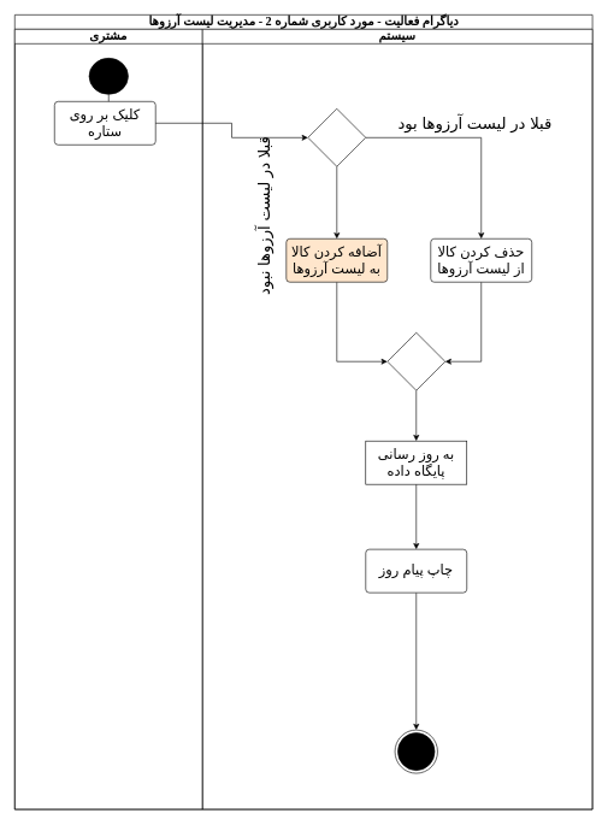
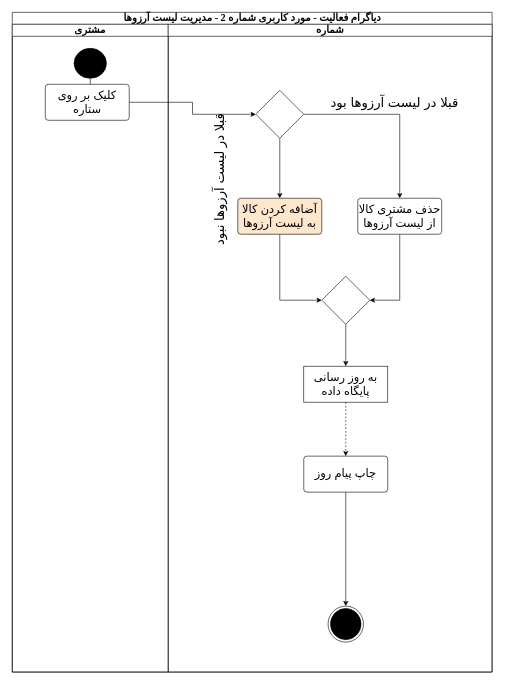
- <mxCell id="7" value="سیستم" style="swimlane;startSize=20;whiteSpace=wrap;html=1;fontSize=17;" parent="2" vertex="1"><mxGeometry x="260" y="20" width="540" height="1080" as="geometry" /></mxCell>
+ <mxCell id="7" value="شماره" style="swimlane;startSize=20;whiteSpace=wrap;html=1;fontSize=17;" parent="2" vertex="1"><mxGeometry x="260" y="20" width="540" height="1080" as="geometry" /></mxCell>
- <mxCell id="16" value="&lt;span style=&quot;font-size: 19px;&quot;&gt;حذف کردن کالا از لیست آرزوها&lt;/span&gt;" style="html=1;align=center;verticalAlign=middle;rounded=1;absoluteArcSize=1;arcSize=10;dashed=0;whiteSpace=wrap;" parent="7" vertex="1"><mxGeometry x="316" y="290" width="140" height="60" as="geometry" /></mxCell>
+ <mxCell id="16" value="&lt;span style=&quot;font-size: 19px;&quot;&gt;حذف مشتری کالا از لیست آرزوها&lt;/span&gt;" style="html=1;align=center;verticalAlign=middle;rounded=1;absoluteArcSize=1;arcSize=10;dashed=0;whiteSpace=wrap;" parent="7" vertex="1"><mxGeometry x="316" y="290" width="140" height="60" as="geometry" /></mxCell>
- <mxCell id="19" style="edgeStyle=orthogonalEdgeStyle;rounded=0;orthogonalLoop=1;jettySize=auto;html=1;entryX=0.5;entryY=0;entryDx=0;entryDy=0;" parent="7" source="20" target="22" edge="1"><mxGeometry relative="1" as="geometry" /></mxCell>
+ <mxCell id="19" style="edgeStyle=orthogonalEdgeStyle;rounded=0;orthogonalLoop=1;jettySize=auto;html=1;entryX=0.5;entryY=0;entryDx=0;entryDy=0;dashed=1;" parent="7" source="20" target="22" edge="1"><mxGeometry relative="1" as="geometry" /></mxCell>
